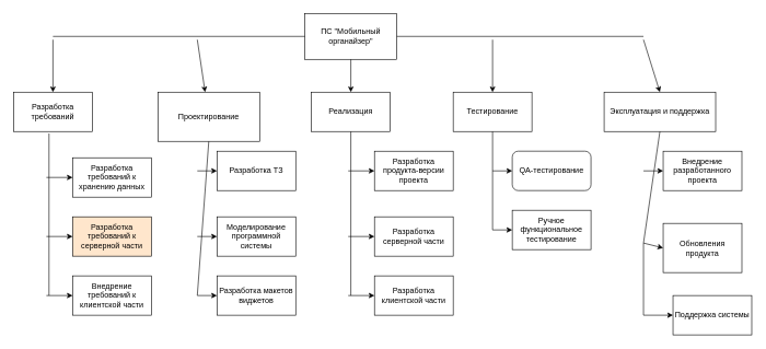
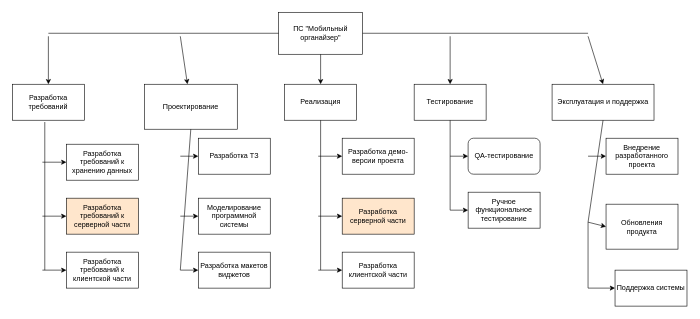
- <mxCell id="14" value="Разработка продукта-версии проекта" style="rounded=0;whiteSpace=wrap;html=1;" parent="1" vertex="1"><mxGeometry x="570" y="230" width="120" height="60" as="geometry" /></mxCell>
+ <mxCell id="14" value="Разработка демо-версии проекта" style="rounded=0;whiteSpace=wrap;html=1;" parent="1" vertex="1"><mxGeometry x="570" y="230" width="120" height="60" as="geometry" /></mxCell>
- <mxCell id="15" value="Разработка серверной части" style="rounded=0;whiteSpace=wrap;html=1;" parent="1" vertex="1"><mxGeometry x="570" y="330" width="120" height="60" as="geometry" /></mxCell>
+ <mxCell id="15" value="Разработка серверной части" style="rounded=0;whiteSpace=wrap;html=1;fillColor=#ffe6cc;" parent="1" vertex="1"><mxGeometry x="570" y="330" width="120" height="60" as="geometry" /></mxCell>
- <mxCell id="10" value="Внедрение требований к клиентской части" style="rounded=0;whiteSpace=wrap;html=1;" parent="1" vertex="1"><mxGeometry x="110" y="420" width="120" height="60" as="geometry" /></mxCell>
+ <mxCell id="10" value="Разработка требований к клиентской части" style="rounded=0;whiteSpace=wrap;html=1;" parent="1" vertex="1"><mxGeometry x="110" y="420" width="120" height="60" as="geometry" /></mxCell>
